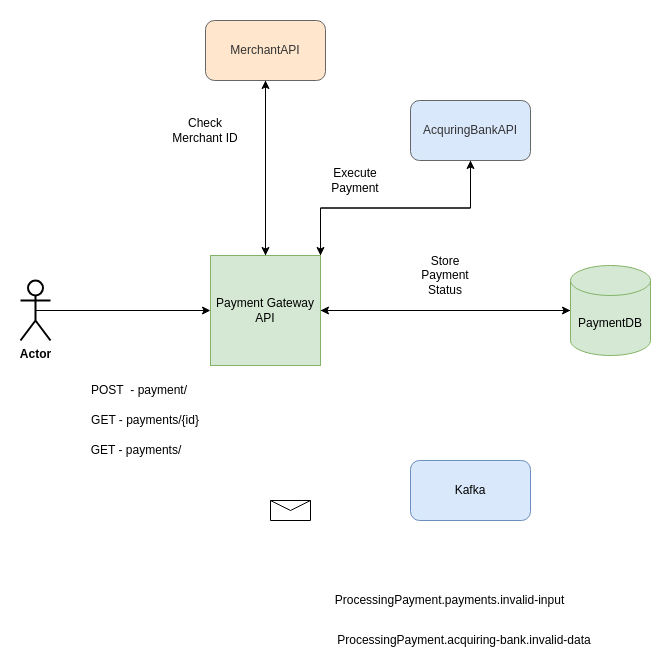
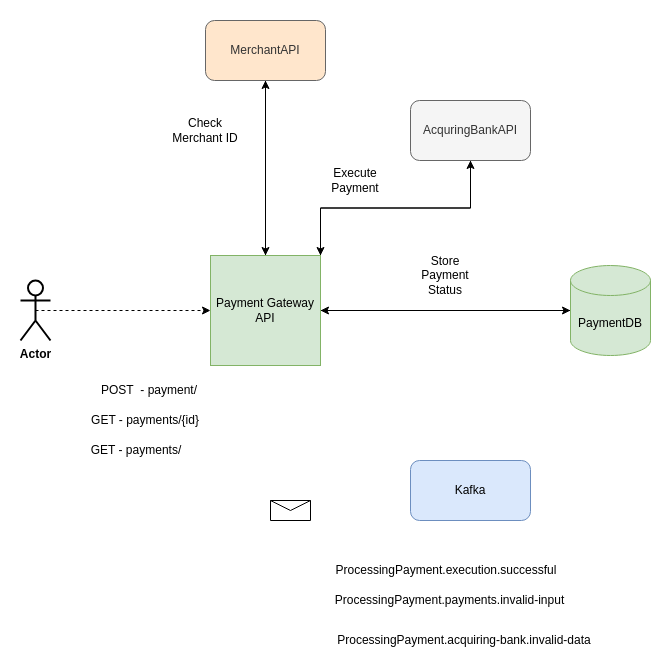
- <mxCell id="11" value="AcquringBankAPI" style="rounded=1;whiteSpace=wrap;html=1;fillColor=#dae8fc;strokeColor=#666666;fontColor=#333333;" vertex="1" parent="1"><mxGeometry x="410" y="100" width="120" height="60" as="geometry" /></mxCell>
+ <mxCell id="11" value="AcquringBankAPI" style="rounded=1;whiteSpace=wrap;html=1;fillColor=#f5f5f5;strokeColor=#666666;fontColor=#333333;" vertex="1" parent="1"><mxGeometry x="410" y="100" width="120" height="60" as="geometry" /></mxCell>
- <mxCell id="2" style="edgeStyle=orthogonalEdgeStyle;rounded=0;orthogonalLoop=1;jettySize=auto;html=1;exitX=0.5;exitY=0.5;exitDx=0;exitDy=0;exitPerimeter=0;entryX=0;entryY=0.5;entryDx=0;entryDy=0;" edge="1" parent="1" source="3" target="7"><mxGeometry relative="1" as="geometry" /></mxCell>
+ <mxCell id="2" style="edgeStyle=orthogonalEdgeStyle;rounded=0;orthogonalLoop=1;jettySize=auto;html=1;exitX=0.5;exitY=0.5;exitDx=0;exitDy=0;exitPerimeter=0;entryX=0;entryY=0.5;entryDx=0;entryDy=0;dashed=1;" edge="1" parent="1" source="3" target="7"><mxGeometry relative="1" as="geometry" /></mxCell>
- <mxCell id="16" value="POST&amp;nbsp; - payment/ " style="text;html=1;strokeColor=none;fillColor=none;align=center;verticalAlign=middle;whiteSpace=wrap;rounded=0;" vertex="1" parent="1"><mxGeometry x="79" y="380" width="120" height="20" as="geometry" /></mxCell>
+ <mxCell id="16" value="POST&amp;nbsp; - payment/ " style="text;html=1;strokeColor=none;fillColor=none;align=center;verticalAlign=middle;whiteSpace=wrap;rounded=0;" vertex="1" parent="1"><mxGeometry x="89" y="380" width="120" height="20" as="geometry" /></mxCell>
+ <mxCell id="24" value="ProcessingPayment.execution.successful" style="text;html=1;strokeColor=none;fillColor=none;align=center;verticalAlign=middle;whiteSpace=wrap;rounded=0;" vertex="1" parent="1"><mxGeometry x="301" y="560" width="290" height="20" as="geometry" /></mxCell>
